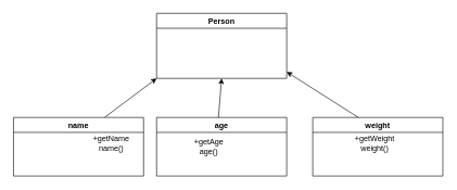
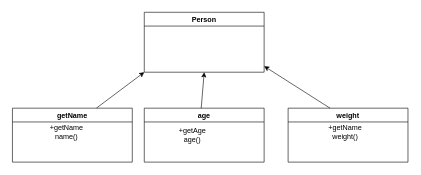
- <mxCell id="4" value="name" style="swimlane;" vertex="1" parent="1"><mxGeometry x="20" y="180" width="200" height="90" as="geometry" /></mxCell>
+ <mxCell id="4" value="getName" style="swimlane;" vertex="1" parent="1"><mxGeometry x="20" y="180" width="200" height="90" as="geometry" /></mxCell>
- <mxCell id="5" value="+getName&lt;br&gt;name()" style="text;html=1;align=center;verticalAlign=middle;resizable=0;points=[];autosize=1;" vertex="1" parent="1"><mxGeometry x="135" y="205" width="70" height="30" as="geometry" /></mxCell>
+ <mxCell id="5" value="+getName&lt;br&gt;name()" style="text;html=1;align=center;verticalAlign=middle;resizable=0;points=[];autosize=1;" vertex="1" parent="1"><mxGeometry x="75" y="205" width="70" height="30" as="geometry" /></mxCell>
- <mxCell id="9" value="+getWeight&lt;br&gt;weight()" style="text;html=1;align=center;verticalAlign=middle;resizable=0;points=[];autosize=1;" vertex="1" parent="8"><mxGeometry x="55" y="25" width="80" height="30" as="geometry" /></mxCell>
+ <mxCell id="9" value="+getName&lt;br&gt;weight()" style="text;html=1;align=center;verticalAlign=middle;resizable=0;points=[];autosize=1;" vertex="1" parent="8"><mxGeometry x="55" y="25" width="80" height="30" as="geometry" /></mxCell>
